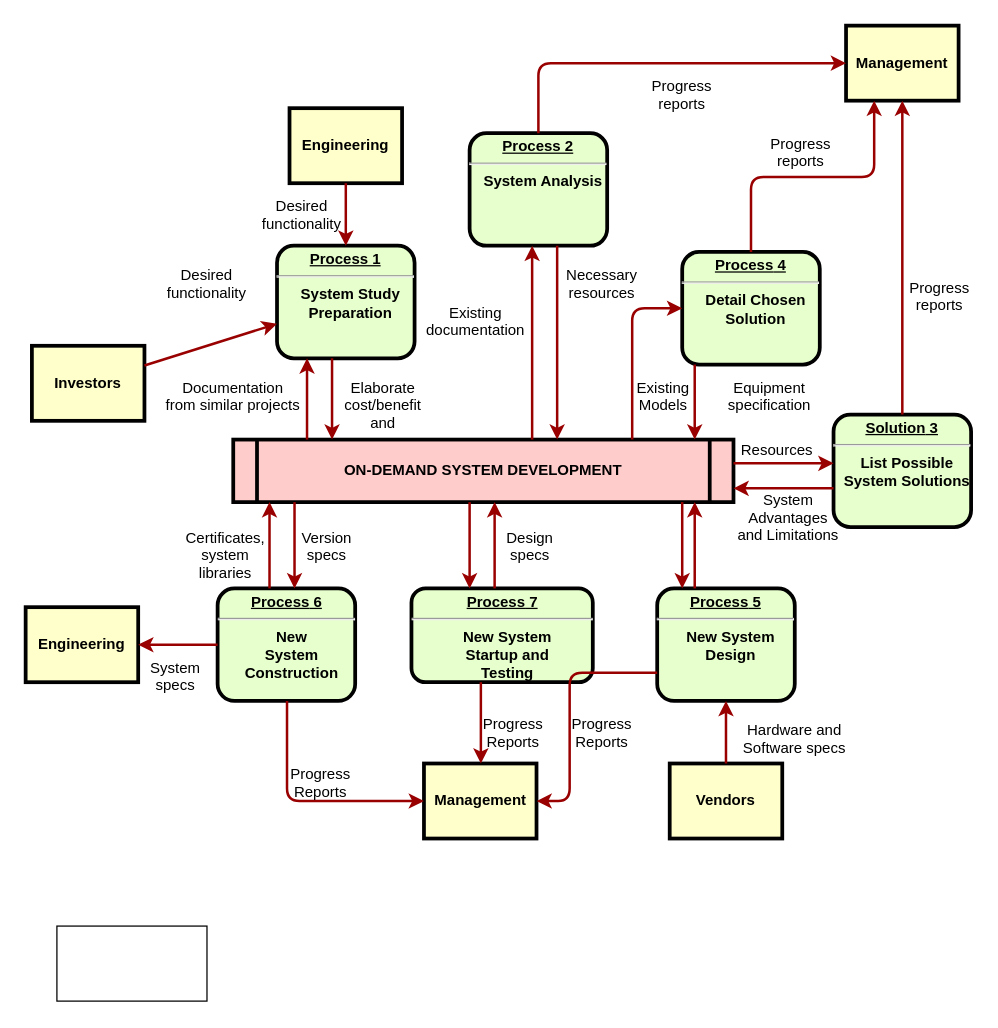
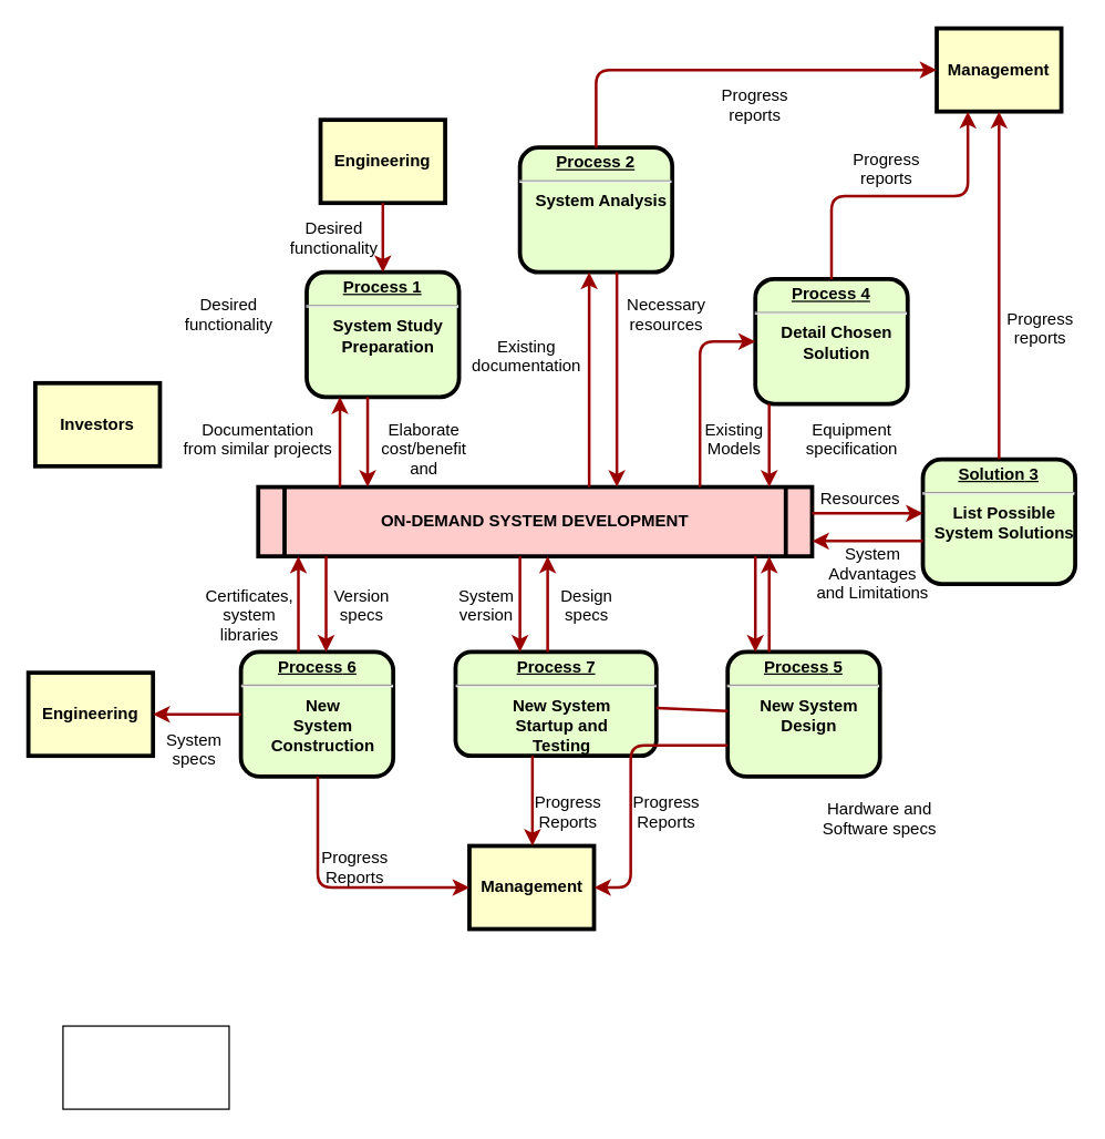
- <mxCell id="16" value="" style="edgeStyle=none;noEdgeStyle=1;strokeColor=#990000;strokeWidth=2" parent="1" source="4" target="2" edge="1"><mxGeometry width="100" height="100" relative="1" as="geometry"><mxPoint x="265" y="150" as="sourcePoint" /><mxPoint x="365" y="50" as="targetPoint" /></mxGeometry></mxCell>
+ <mxCell id="62" value="System&#10;version" style="text;spacingTop=-5;align=center" parent="1" vertex="1"><mxGeometry x="336" y="421" width="30" height="20" as="geometry" /></mxCell>
+ <mxCell id="18" value="" style="endArrow=none;noEdgeStyle=1;strokeColor=#990000;strokeWidth=2" parent="1" source="9" target="17" edge="1"><mxGeometry relative="1" as="geometry"><mxPoint x="190.008" y="441" as="sourcePoint" /><mxPoint x="385.328" y="610" as="targetPoint" /></mxGeometry></mxCell>
- <mxCell id="45" value="" style="edgeStyle=elbowEdgeStyle;elbow=horizontal;strokeColor=#990000;strokeWidth=2" parent="1" source="14" target="9" edge="1"><mxGeometry width="100" height="100" relative="1" as="geometry"><mxPoint x="415" y="660" as="sourcePoint" /><mxPoint x="515" y="560" as="targetPoint" /></mxGeometry></mxCell>
- <mxCell id="14" value="Vendors" style="whiteSpace=wrap;align=center;verticalAlign=middle;fontStyle=1;strokeWidth=3;fillColor=#FFFFCC" parent="1" vertex="1"><mxGeometry x="535" y="610" width="90" height="60" as="geometry" /></mxCell>
